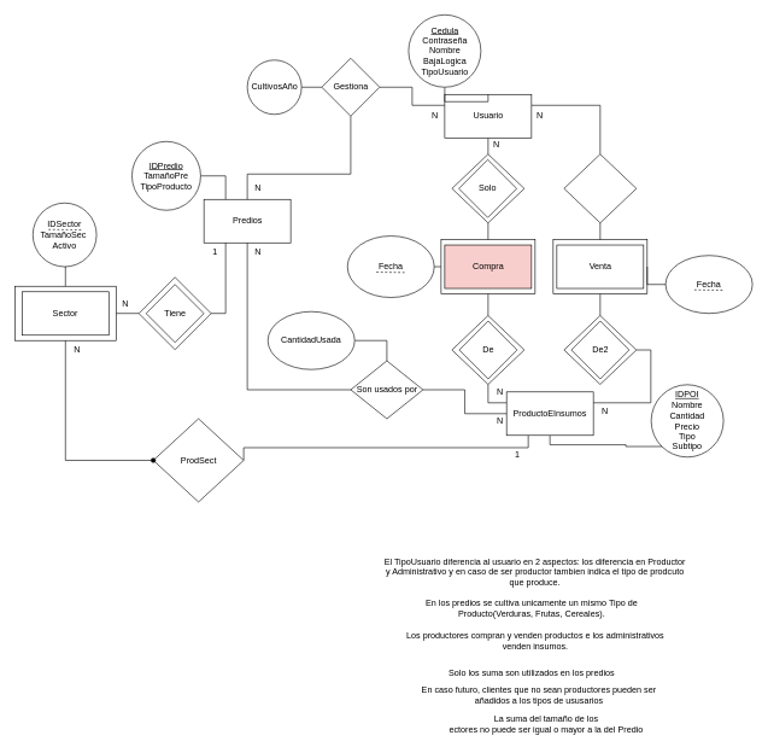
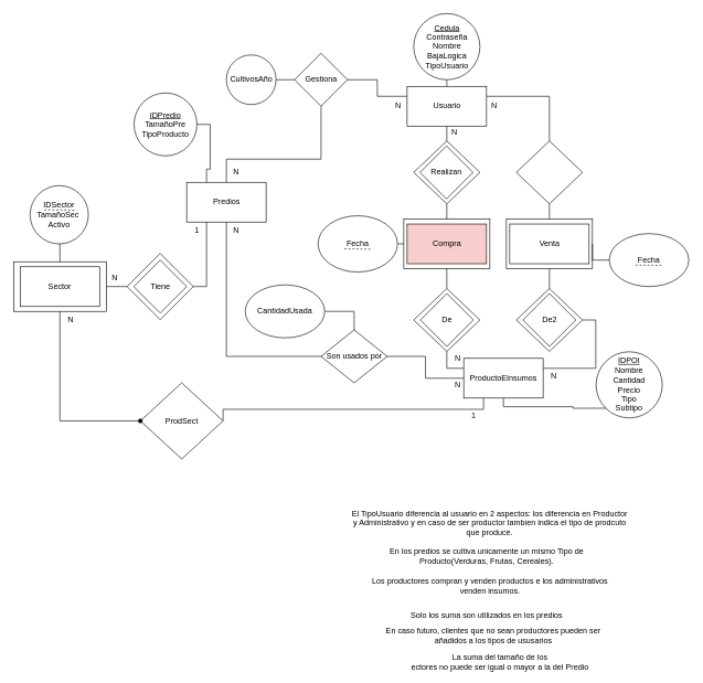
- <mxCell id="7" value="&lt;u&gt;Cedula&lt;/u&gt;&lt;br&gt;Contraseña&lt;br&gt;Nombre&lt;br&gt;BajaLogica&lt;br&gt;TipoUsuario" style="ellipse;whiteSpace=wrap;html=1;aspect=fixed;" parent="1" vertex="1"><mxGeometry x="564.5" y="20" width="100" height="100" as="geometry" /></mxCell>
+ <mxCell id="7" value="&lt;u&gt;Cedula&lt;/u&gt;&lt;br&gt;Contraseña&lt;br&gt;Nombre&lt;br&gt;BajaLogica&lt;br&gt;TipoUsuario" style="ellipse;whiteSpace=wrap;html=1;aspect=fixed;" parent="1" vertex="1"><mxGeometry x="624.5" y="20" width="100" height="100" as="geometry" /></mxCell>
- <mxCell id="17" value="&lt;u&gt;IDPredio&lt;/u&gt;&lt;br&gt;TamañoPre&lt;br&gt;TipoProducto" style="ellipse;whiteSpace=wrap;html=1;aspect=fixed;" parent="1" vertex="1"><mxGeometry x="182" y="195" width="95" height="95" as="geometry" /></mxCell>
+ <mxCell id="17" value="&lt;u&gt;IDPredio&lt;/u&gt;&lt;br&gt;TamañoPre&lt;br&gt;TipoProducto" style="ellipse;whiteSpace=wrap;html=1;aspect=fixed;" parent="1" vertex="1"><mxGeometry x="202" y="140" width="95" height="95" as="geometry" /></mxCell>
- <mxCell id="52" value="Solo" style="rhombus;whiteSpace=wrap;html=1;" parent="50" vertex="1"><mxGeometry x="9.5" y="7.5" width="80" height="80" as="geometry" /></mxCell>
+ <mxCell id="52" value="Realizan" style="rhombus;whiteSpace=wrap;html=1;" parent="50" vertex="1"><mxGeometry x="9.5" y="7.5" width="80" height="80" as="geometry" /></mxCell>
